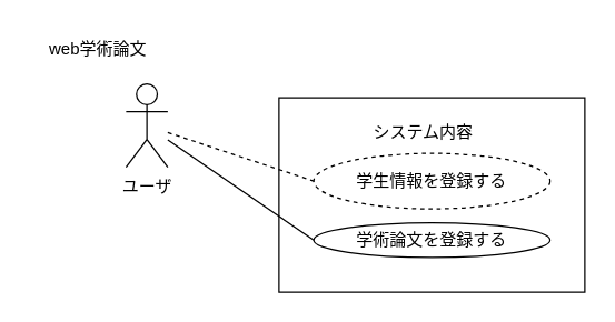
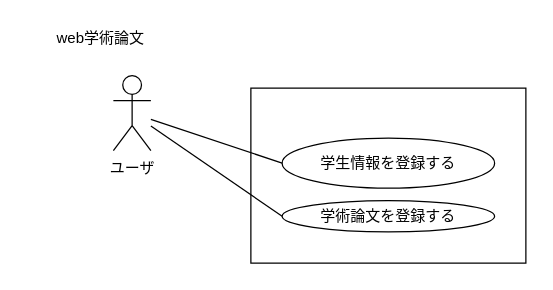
- <mxCell id="9" value="web学術論文" style="text;html=1;align=center;verticalAlign=middle;whiteSpace=wrap;rounded=0;" parent="1" vertex="1"><mxGeometry x="20" y="20" width="100" height="30" as="geometry" /></mxCell>
+ <mxCell id="9" value="web学術論文" style="text;html=1;align=center;verticalAlign=middle;whiteSpace=wrap;rounded=0;" parent="1" vertex="1"><mxGeometry x="30" y="15" width="100" height="30" as="geometry" /></mxCell>
- <mxCell id="6" value="システム内容" style="text;html=1;align=center;verticalAlign=middle;whiteSpace=wrap;rounded=0;" parent="1" vertex="1"><mxGeometry x="264" y="80" width="80" height="30" as="geometry" /></mxCell>
- <mxCell id="7" value="" style="endArrow=none;html=1;rounded=0;entryX=0;entryY=0.5;entryDx=0;entryDy=0;dashed=1;" parent="1" source="2" target="4" edge="1"><mxGeometry width="50" height="50" relative="1" as="geometry"><mxPoint x="150" y="140" as="sourcePoint" /><mxPoint x="320" y="160" as="targetPoint" /></mxGeometry></mxCell>
+ <mxCell id="7" value="" style="endArrow=none;html=1;rounded=0;entryX=0;entryY=0.5;entryDx=0;entryDy=0;" parent="1" source="2" target="4" edge="1"><mxGeometry width="50" height="50" relative="1" as="geometry"><mxPoint x="150" y="140" as="sourcePoint" /><mxPoint x="320" y="160" as="targetPoint" /></mxGeometry></mxCell>
- <mxCell id="4" value="学生情報を登録する" style="ellipse;whiteSpace=wrap;html=1;dashed=1;" parent="1" vertex="1"><mxGeometry x="225" y="110" width="170" height="40" as="geometry" /></mxCell>
+ <mxCell id="4" value="学生情報を登録する" style="ellipse;whiteSpace=wrap;html=1;" parent="1" vertex="1"><mxGeometry x="225" y="110" width="170" height="40" as="geometry" /></mxCell>
